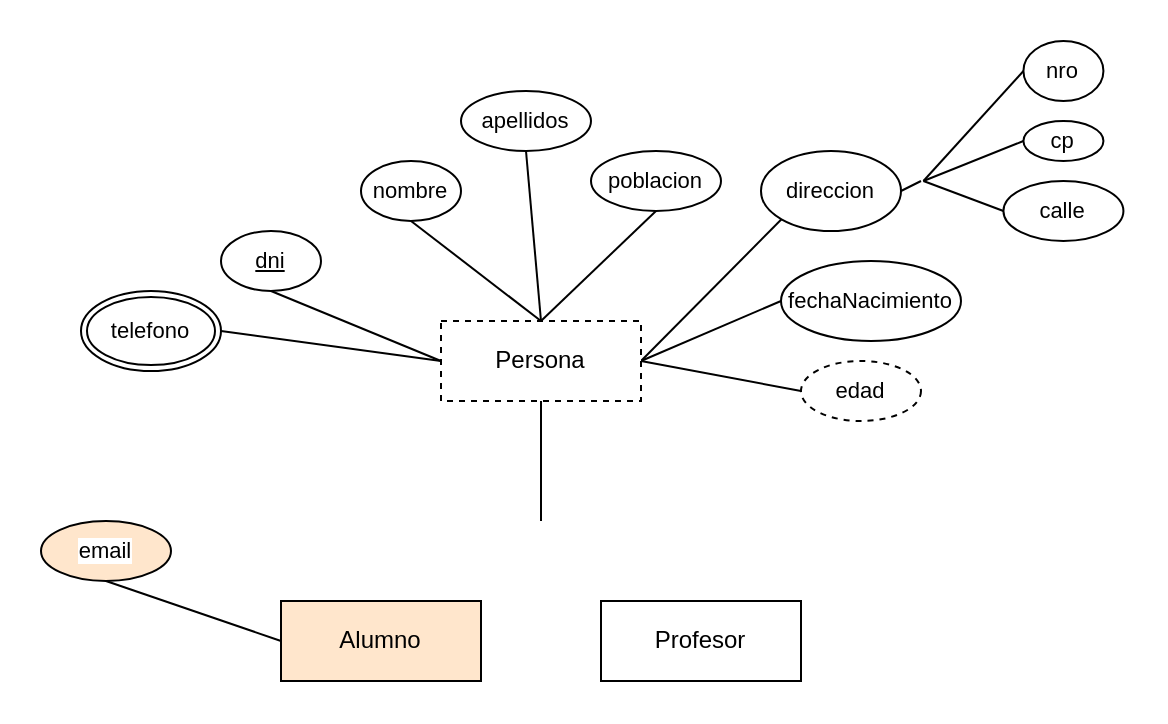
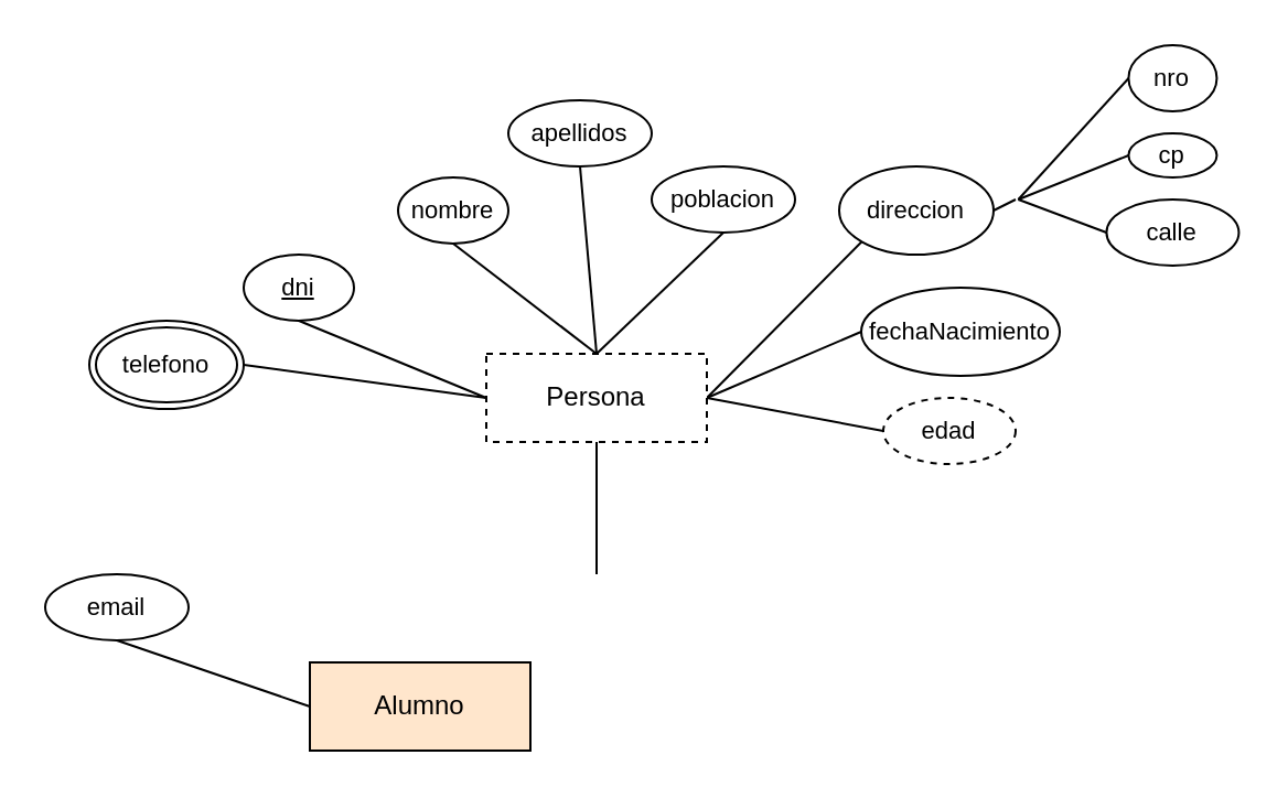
- <mxCell id="31" value="email" style="ellipse;whiteSpace=wrap;html=1;align=center;fontFamily=Helvetica;fontSize=11;fontColor=default;labelBackgroundColor=default;fillColor=#ffe6cc;" vertex="1" parent="1"><mxGeometry x="20" y="260" width="65" height="30" as="geometry" /></mxCell>
+ <mxCell id="31" value="email" style="ellipse;whiteSpace=wrap;html=1;align=center;fontFamily=Helvetica;fontSize=11;fontColor=default;labelBackgroundColor=default;" vertex="1" parent="1"><mxGeometry x="20" y="260" width="65" height="30" as="geometry" /></mxCell>
- <mxCell id="3" value="Profesor" style="whiteSpace=wrap;html=1;align=center;" vertex="1" parent="1"><mxGeometry x="300" y="300" width="100" height="40" as="geometry" /></mxCell>
